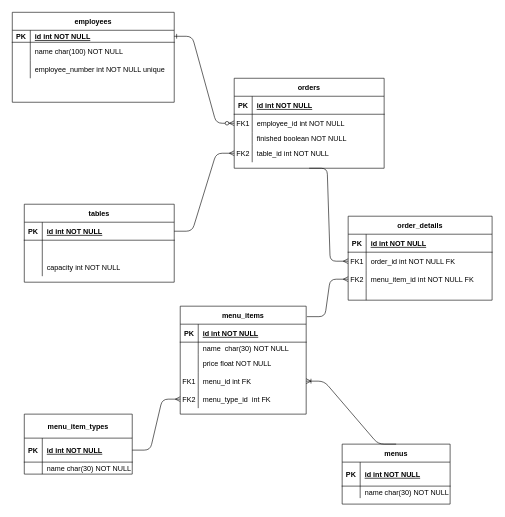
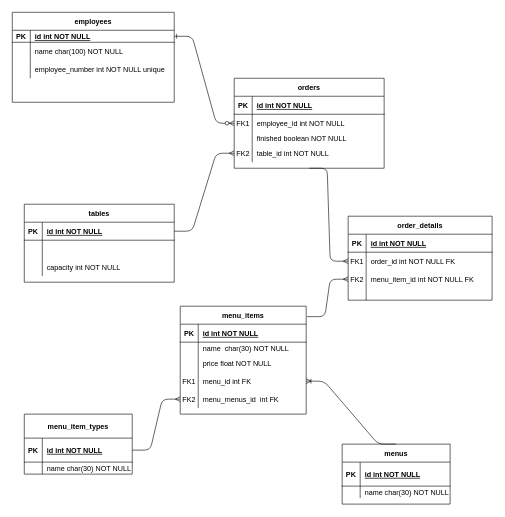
- <mxCell id="69" value="menu_type_id  int FK" style="shape=partialRectangle;connectable=0;fillColor=none;top=0;left=0;bottom=0;right=0;align=left;spacingLeft=6;overflow=hidden;" vertex="1" parent="67"><mxGeometry x="30" width="180" height="30" as="geometry" /></mxCell>
+ <mxCell id="69" value="menu_menus_id  int FK" style="shape=partialRectangle;connectable=0;fillColor=none;top=0;left=0;bottom=0;right=0;align=left;spacingLeft=6;overflow=hidden;" vertex="1" parent="67"><mxGeometry x="30" width="180" height="30" as="geometry" /></mxCell>
